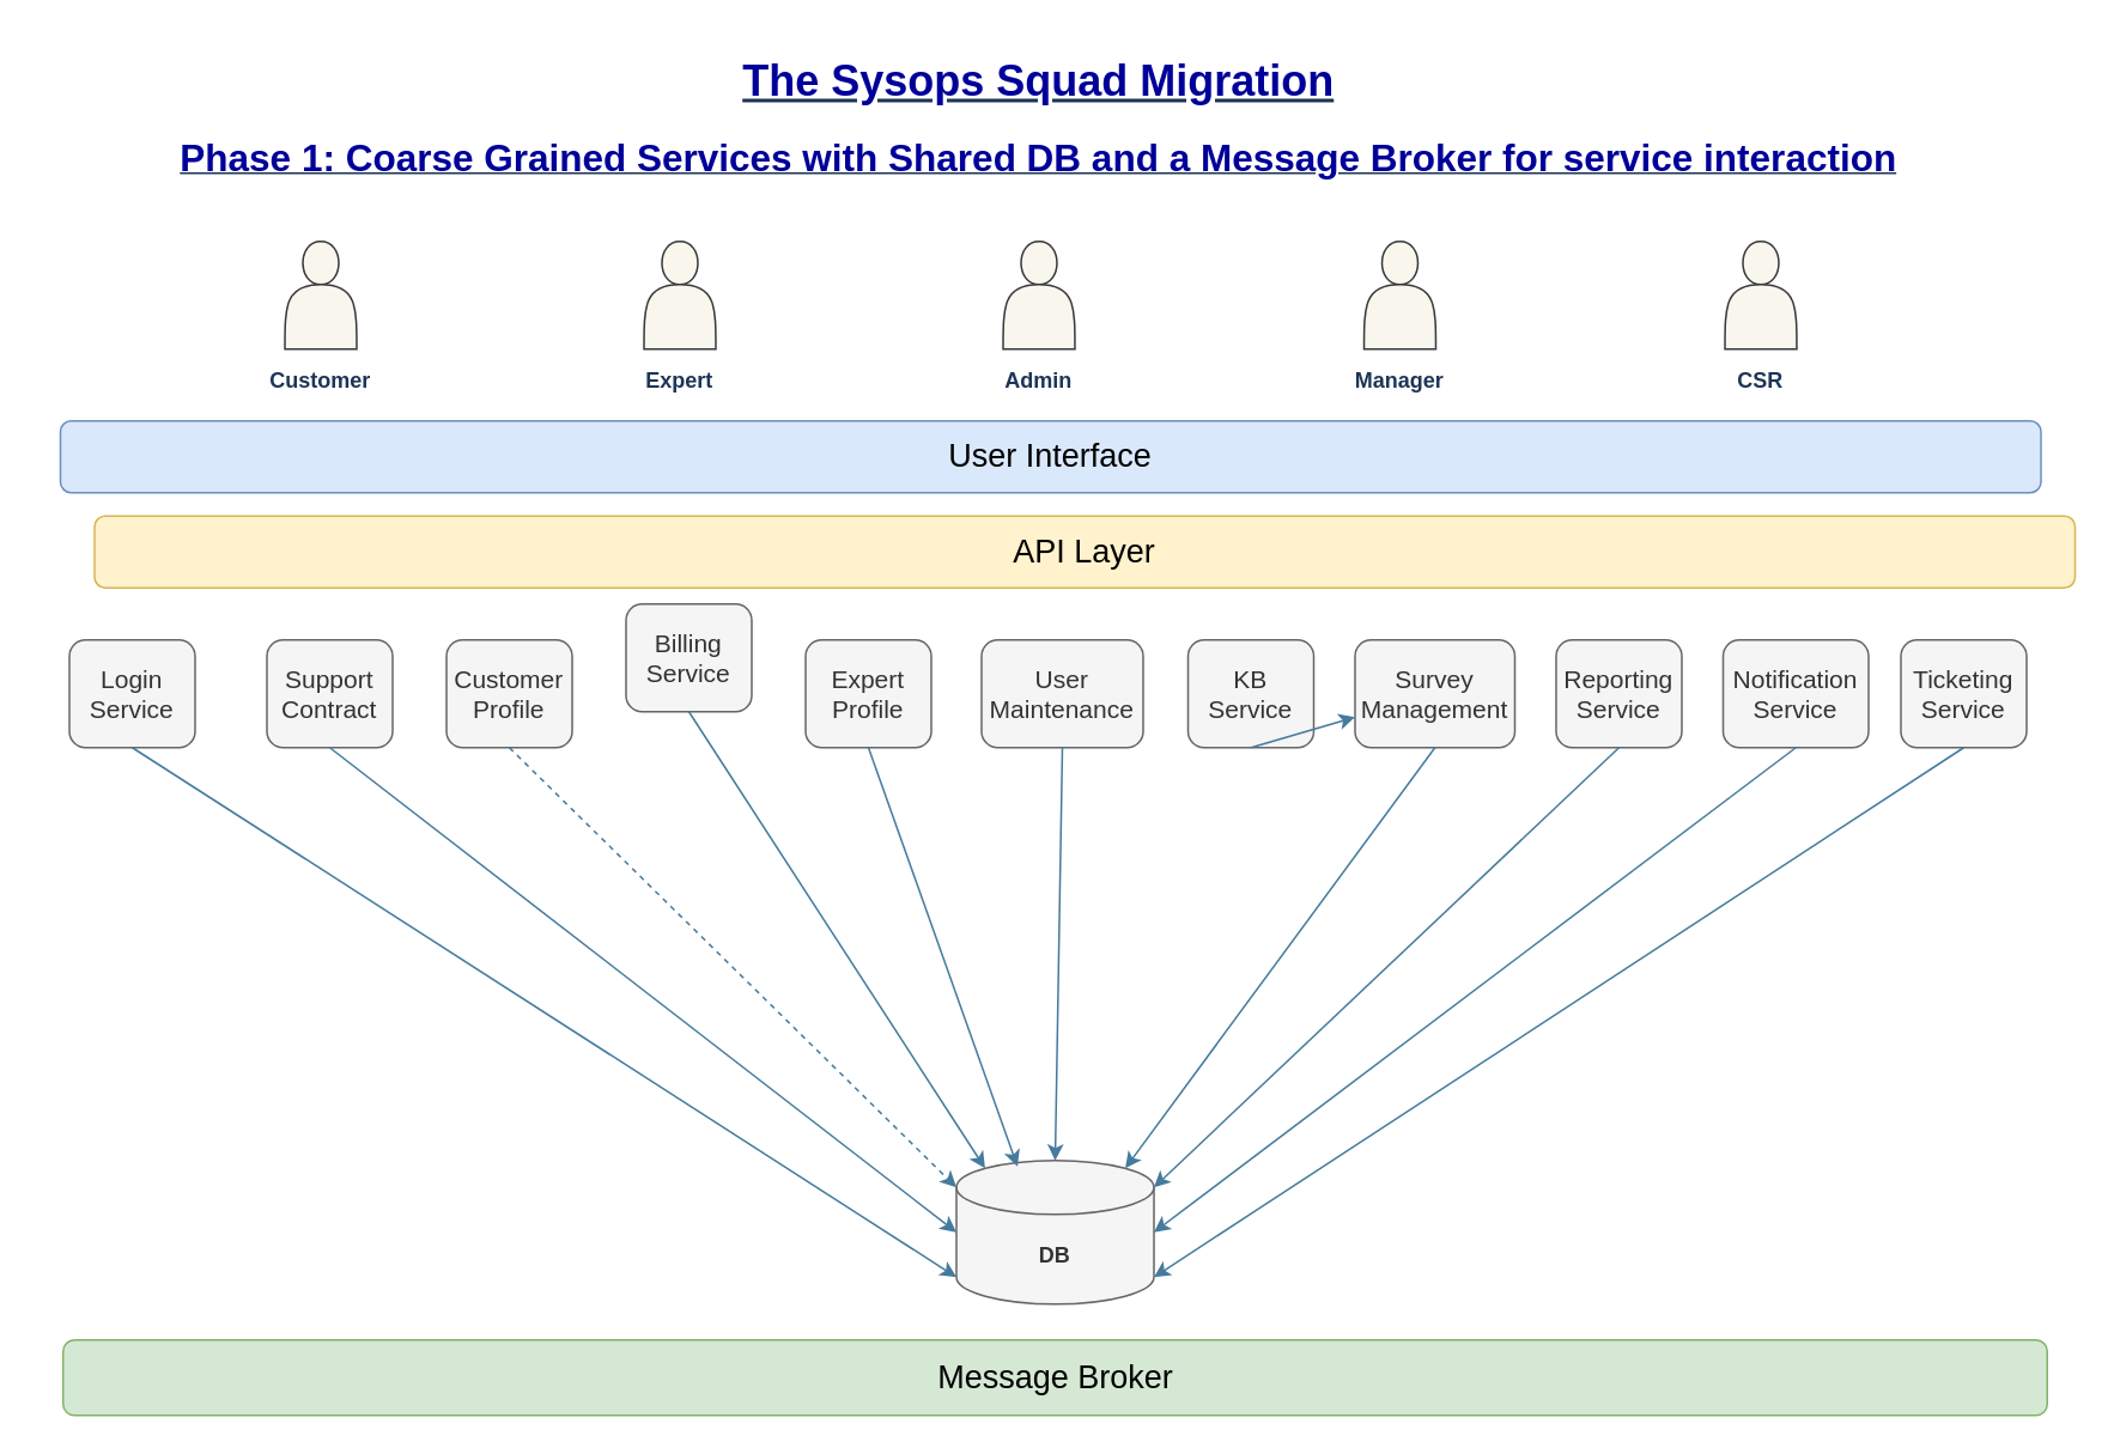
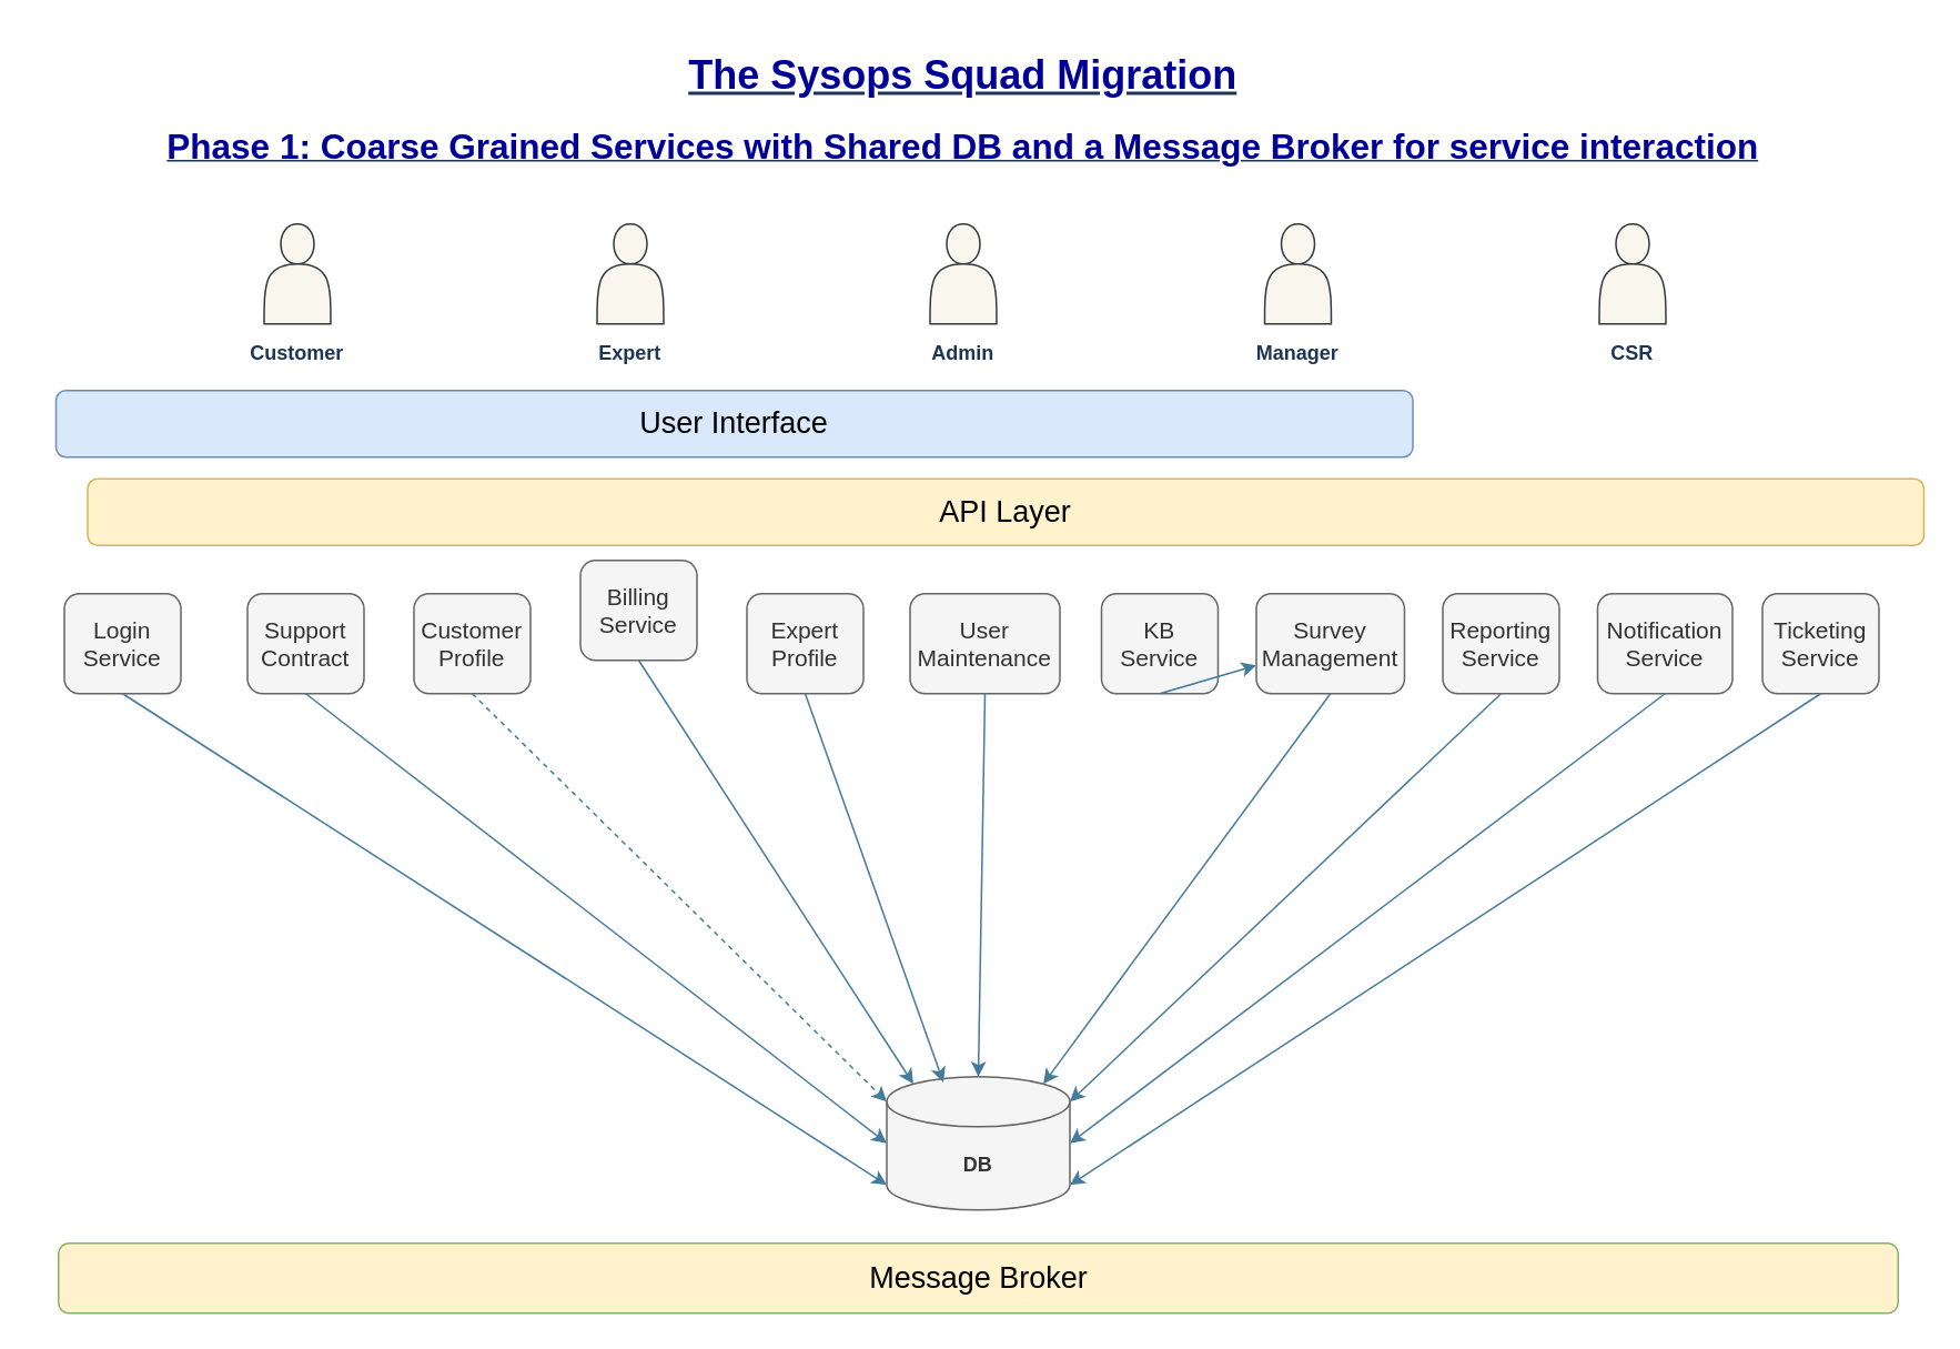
- <mxCell id="2" value="&lt;font style=&quot;font-size: 18px&quot;&gt;User Interface&lt;/font&gt;" style="whiteSpace=wrap;html=1;rounded=1;fillColor=#dae8fc;strokeColor=#6c8ebf;" parent="1" vertex="1"><mxGeometry x="33" y="234" width="1103" height="40" as="geometry" /></mxCell>
+ <mxCell id="2" value="&lt;font style=&quot;font-size: 18px&quot;&gt;User Interface&lt;/font&gt;" style="whiteSpace=wrap;html=1;rounded=1;fillColor=#dae8fc;strokeColor=#6c8ebf;" parent="1" vertex="1"><mxGeometry x="33" y="234" width="815" height="40" as="geometry" /></mxCell>
- <mxCell id="38" value="&lt;font style=&quot;font-size: 18px&quot;&gt;Message Broker&lt;/font&gt;" style="whiteSpace=wrap;html=1;rounded=1;strokeColor=#82b366;fillColor=#d5e8d4;glass=0;horizontal=1;verticalAlign=middle;" vertex="1" parent="37"><mxGeometry width="1105" height="42" as="geometry" /></mxCell>
+ <mxCell id="38" value="&lt;font style=&quot;font-size: 18px&quot;&gt;Message Broker&lt;/font&gt;" style="whiteSpace=wrap;html=1;rounded=1;strokeColor=#82b366;fillColor=#fff2cc;glass=0;horizontal=1;verticalAlign=middle;" vertex="1" parent="37"><mxGeometry width="1105" height="42" as="geometry" /></mxCell>
